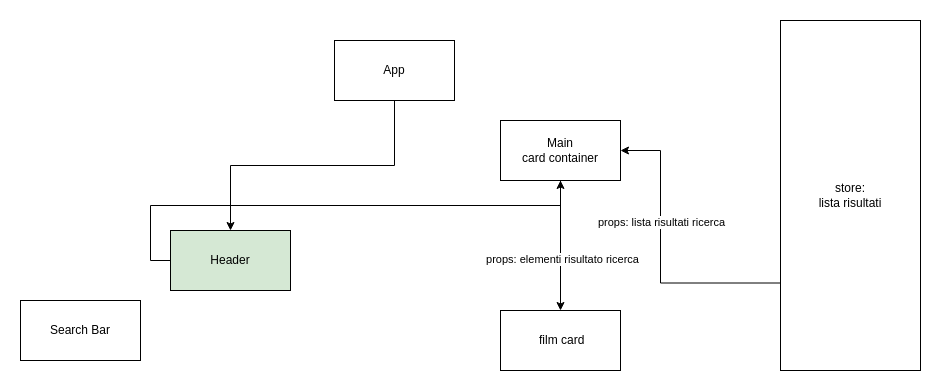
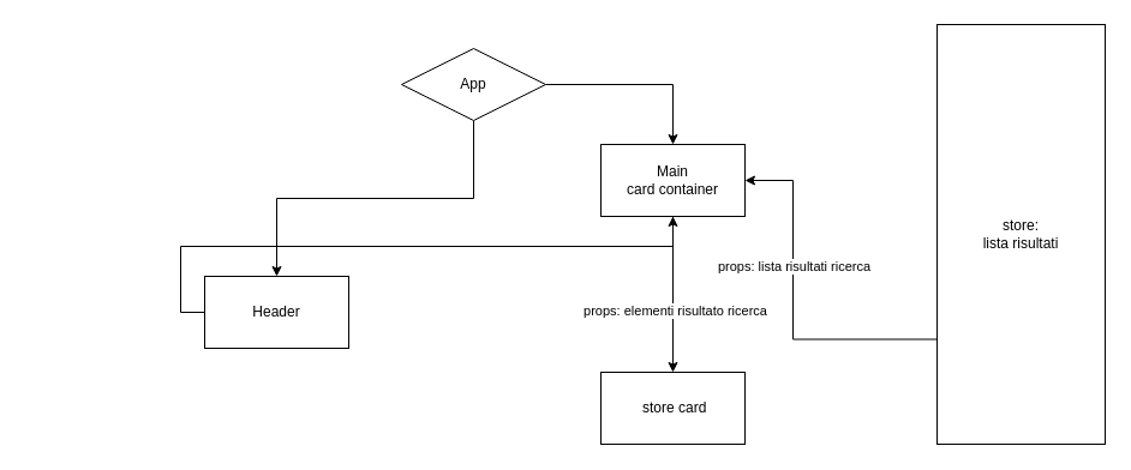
- <mxCell id="4" value="App" style="rounded=0;whiteSpace=wrap;html=1;" vertex="1" parent="1"><mxGeometry x="334" y="40" width="120" height="60" as="geometry" /></mxCell>
+ <mxCell id="4" value="App" style="rhombus;whiteSpace=wrap;html=1;" vertex="1" parent="1"><mxGeometry x="334" y="40" width="120" height="60" as="geometry" /></mxCell>
+ <mxCell id="2" style="edgeStyle=orthogonalEdgeStyle;rounded=0;orthogonalLoop=1;jettySize=auto;html=1;exitX=1;exitY=0.5;exitDx=0;exitDy=0;" edge="1" parent="1" source="4" target="10"><mxGeometry relative="1" as="geometry" /></mxCell>
- <mxCell id="6" value="&lt;div&gt;Header&lt;/div&gt;" style="rounded=0;whiteSpace=wrap;html=1;fillColor=#d5e8d4;" vertex="1" parent="1"><mxGeometry x="170" y="230" width="120" height="60" as="geometry" /></mxCell>
+ <mxCell id="6" value="&lt;div&gt;Header&lt;/div&gt;" style="rounded=0;whiteSpace=wrap;html=1;" vertex="1" parent="1"><mxGeometry x="170" y="230" width="120" height="60" as="geometry" /></mxCell>
- <mxCell id="7" value="Search Bar" style="rounded=0;whiteSpace=wrap;html=1;" vertex="1" parent="1"><mxGeometry x="20" y="300" width="120" height="60" as="geometry" /></mxCell>
- <mxCell id="14" value="&amp;nbsp;film card" style="rounded=0;whiteSpace=wrap;html=1;" vertex="1" parent="1"><mxGeometry x="500" y="310" width="120" height="60" as="geometry" /></mxCell>
+ <mxCell id="14" value="&amp;nbsp;store card" style="rounded=0;whiteSpace=wrap;html=1;" vertex="1" parent="1"><mxGeometry x="500" y="310" width="120" height="60" as="geometry" /></mxCell>
